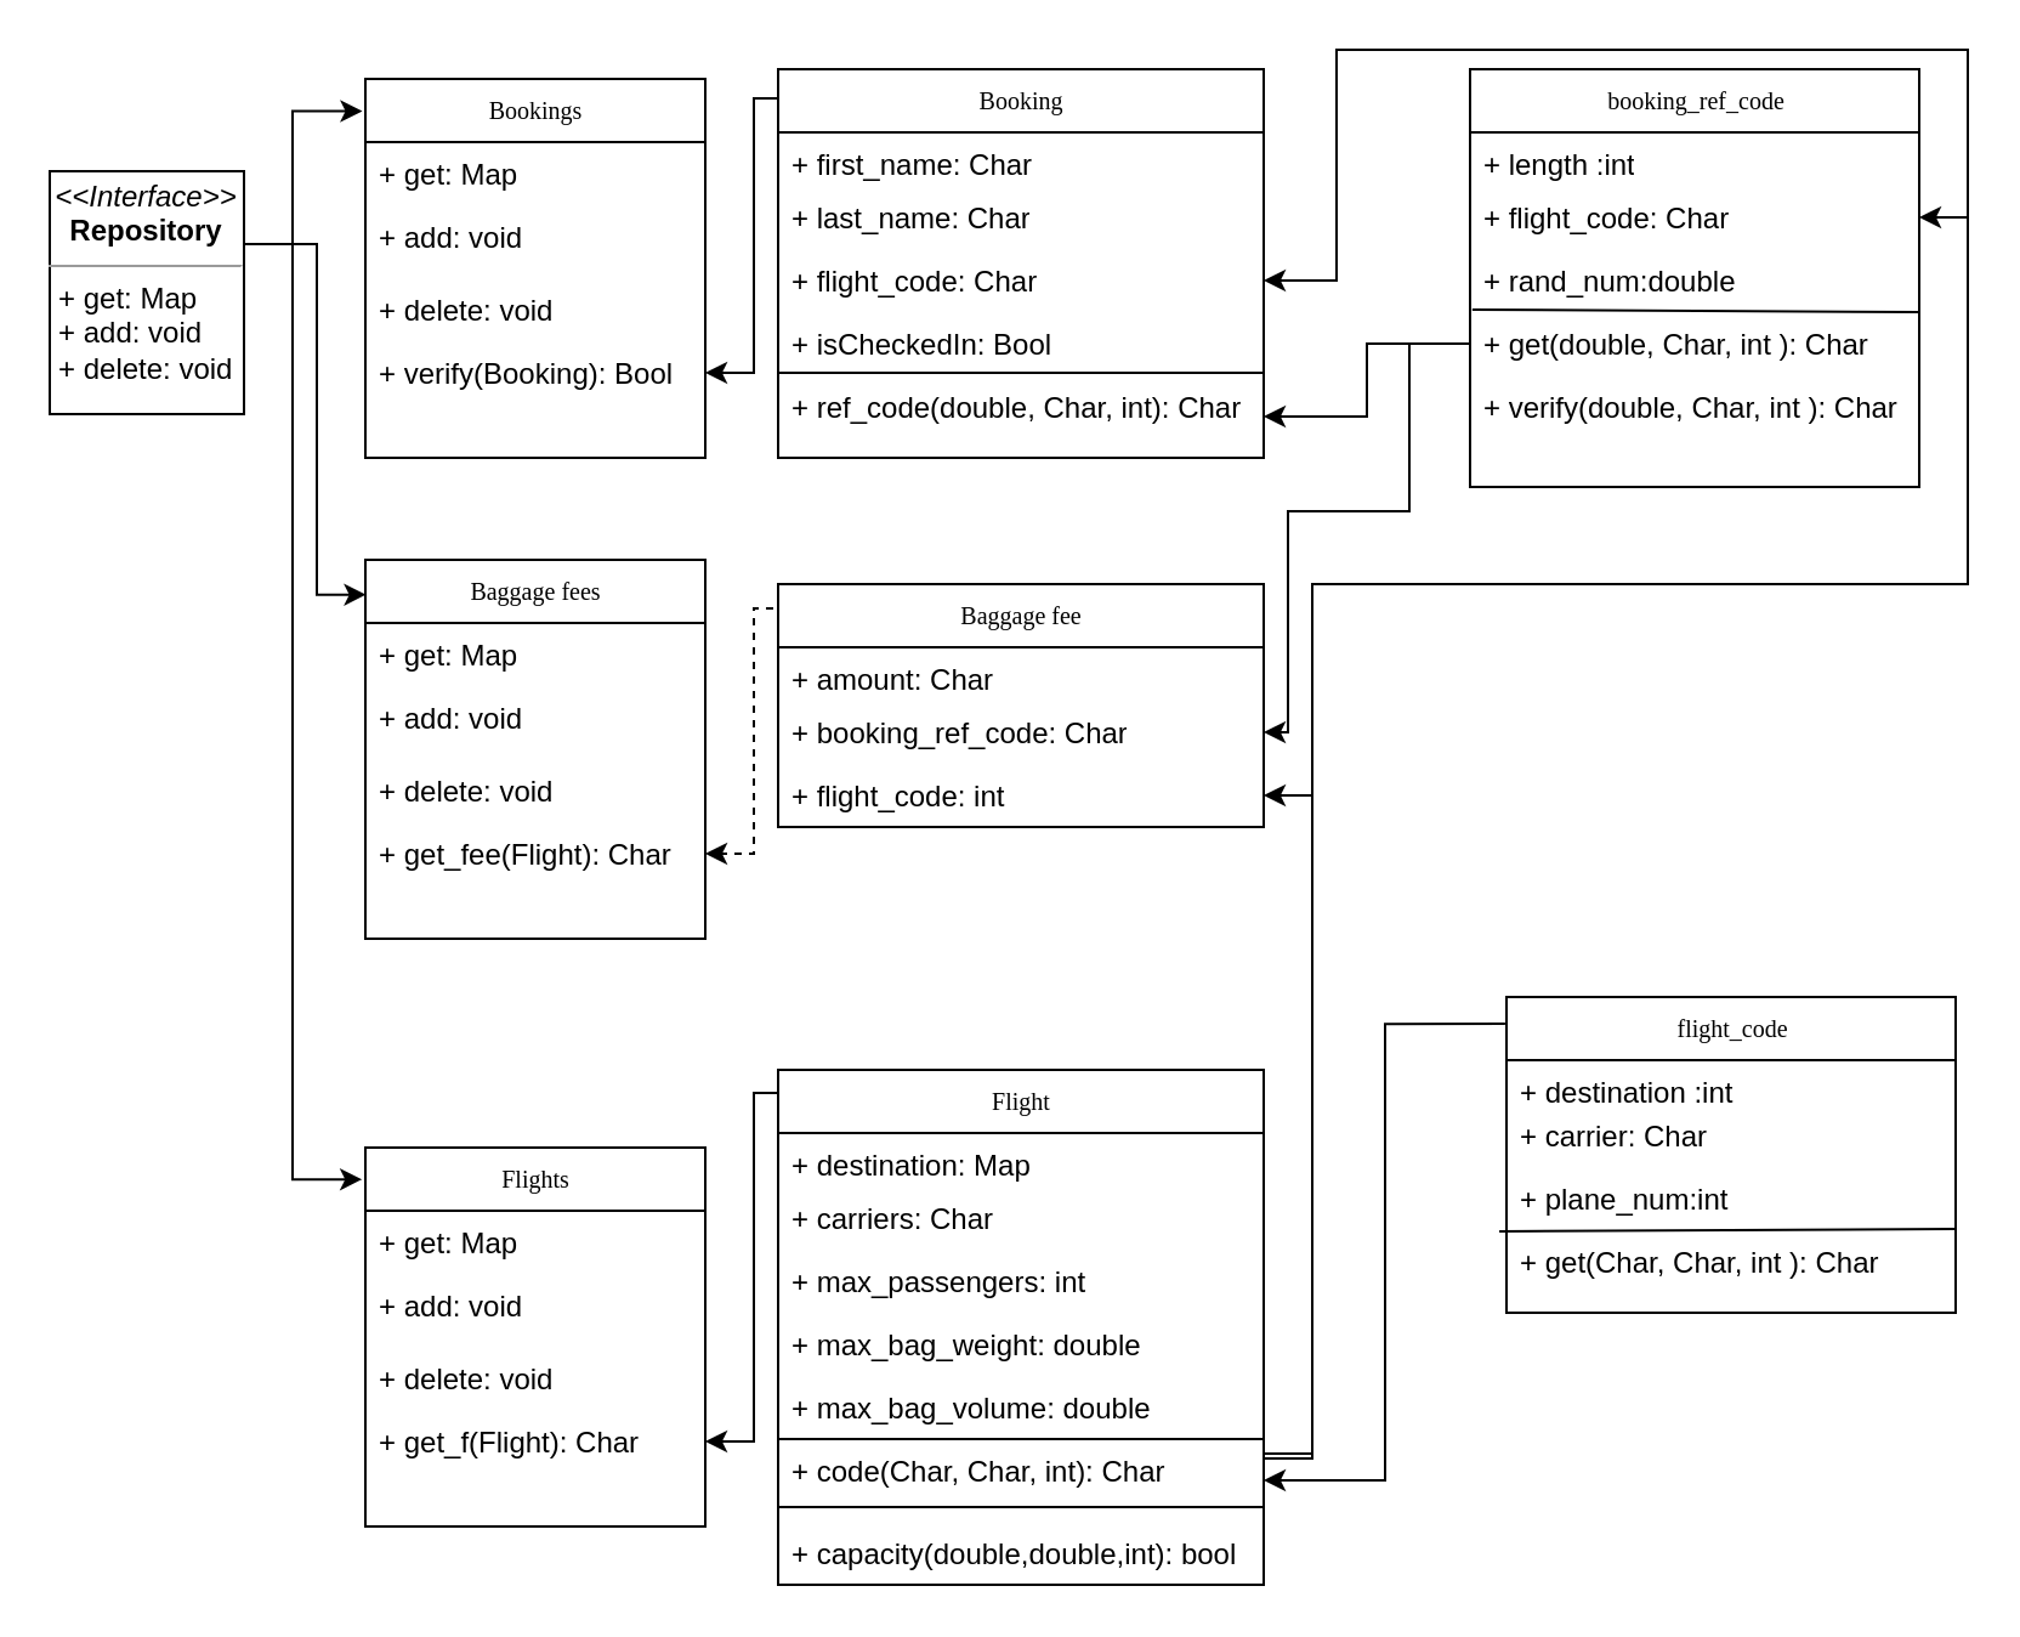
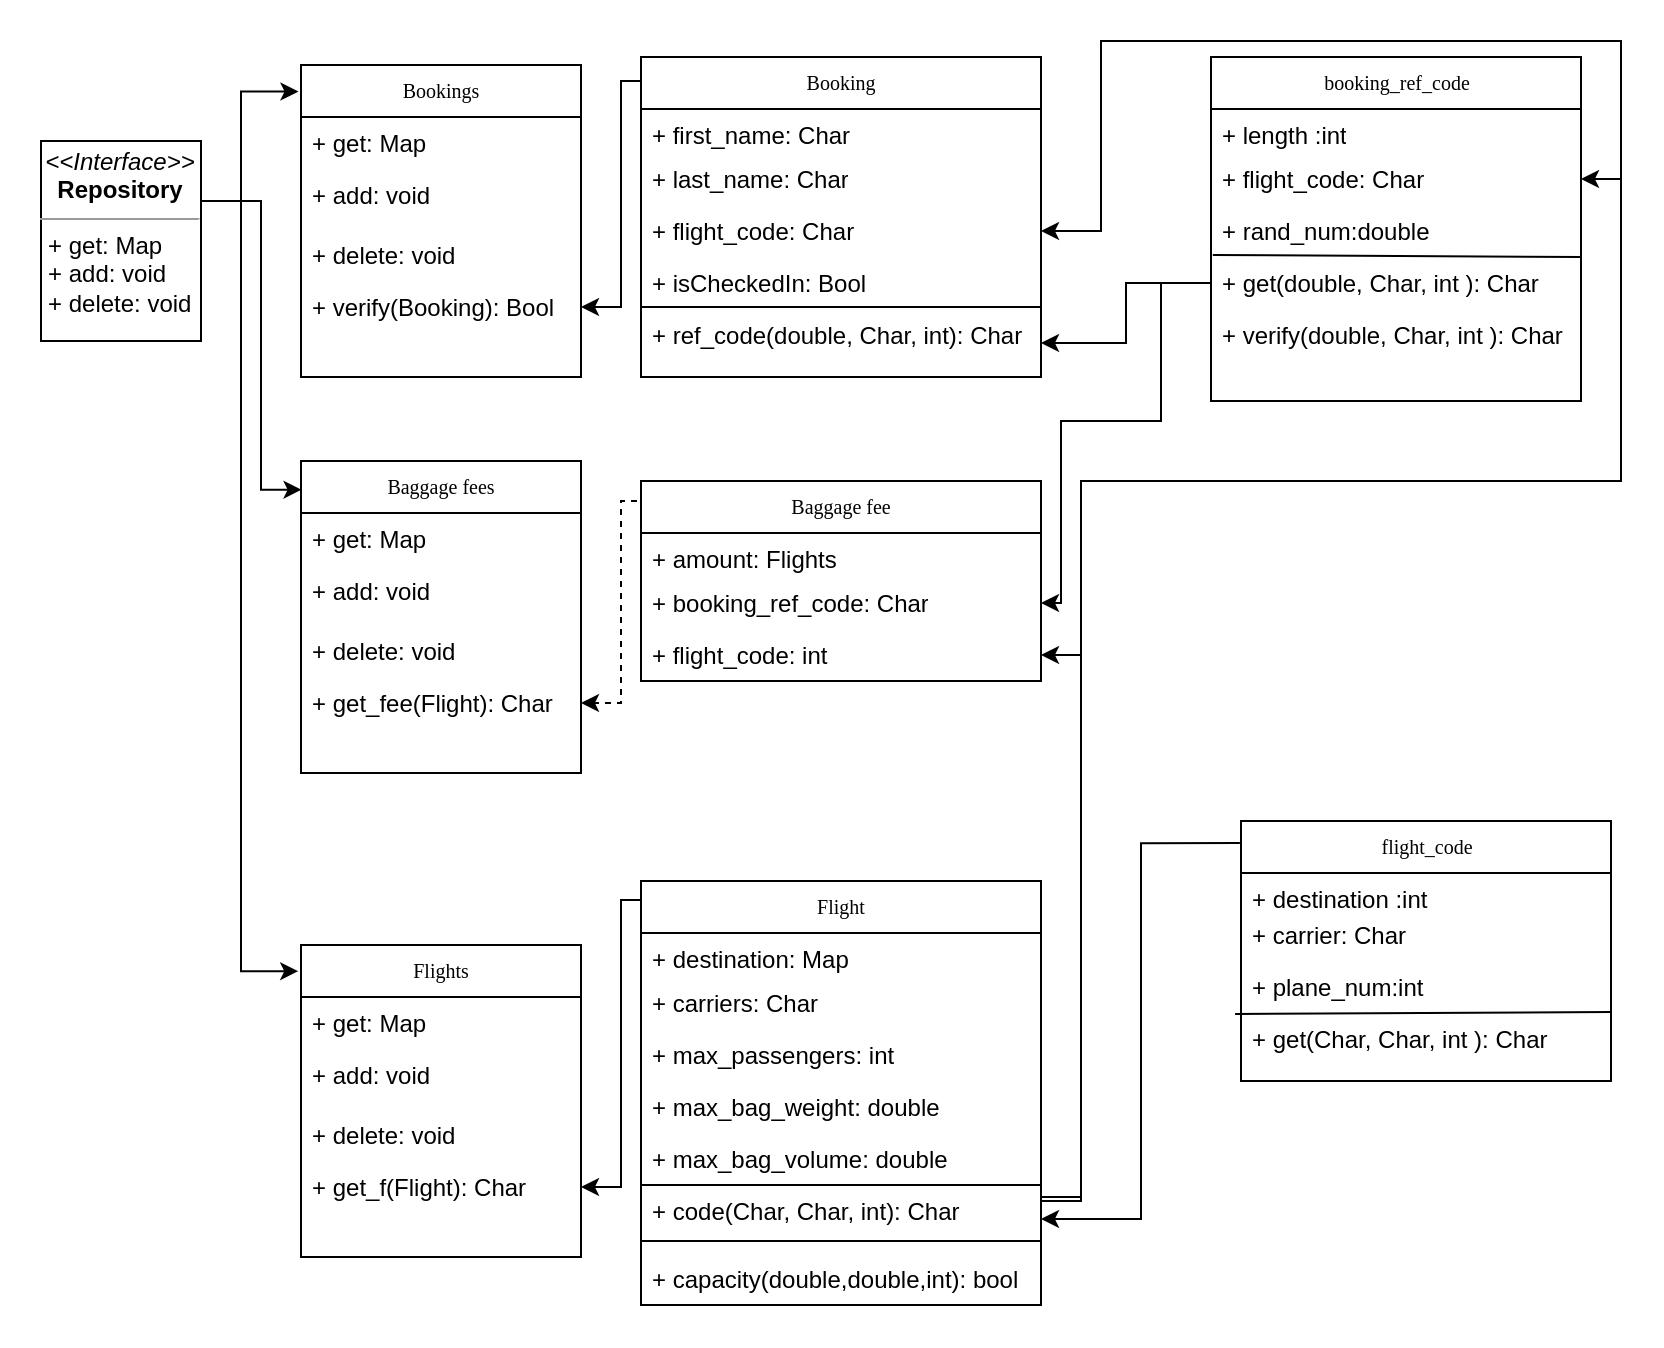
- <mxCell id="59" value="+ amount&lt;span style=&quot;background-color: initial;&quot;&gt;: Char&lt;/span&gt;" style="text;html=1;strokeColor=none;fillColor=none;align=left;verticalAlign=top;spacingLeft=4;spacingRight=4;whiteSpace=wrap;overflow=hidden;rotatable=0;points=[[0,0.5],[1,0.5]];portConstraint=eastwest;" vertex="1" parent="58"><mxGeometry y="26" width="200" height="22" as="geometry" /></mxCell>
+ <mxCell id="59" value="+ amount&lt;span style=&quot;background-color: initial;&quot;&gt;: Flights&lt;/span&gt;" style="text;html=1;strokeColor=none;fillColor=none;align=left;verticalAlign=top;spacingLeft=4;spacingRight=4;whiteSpace=wrap;overflow=hidden;rotatable=0;points=[[0,0.5],[1,0.5]];portConstraint=eastwest;" vertex="1" parent="58"><mxGeometry y="26" width="200" height="22" as="geometry" /></mxCell>
